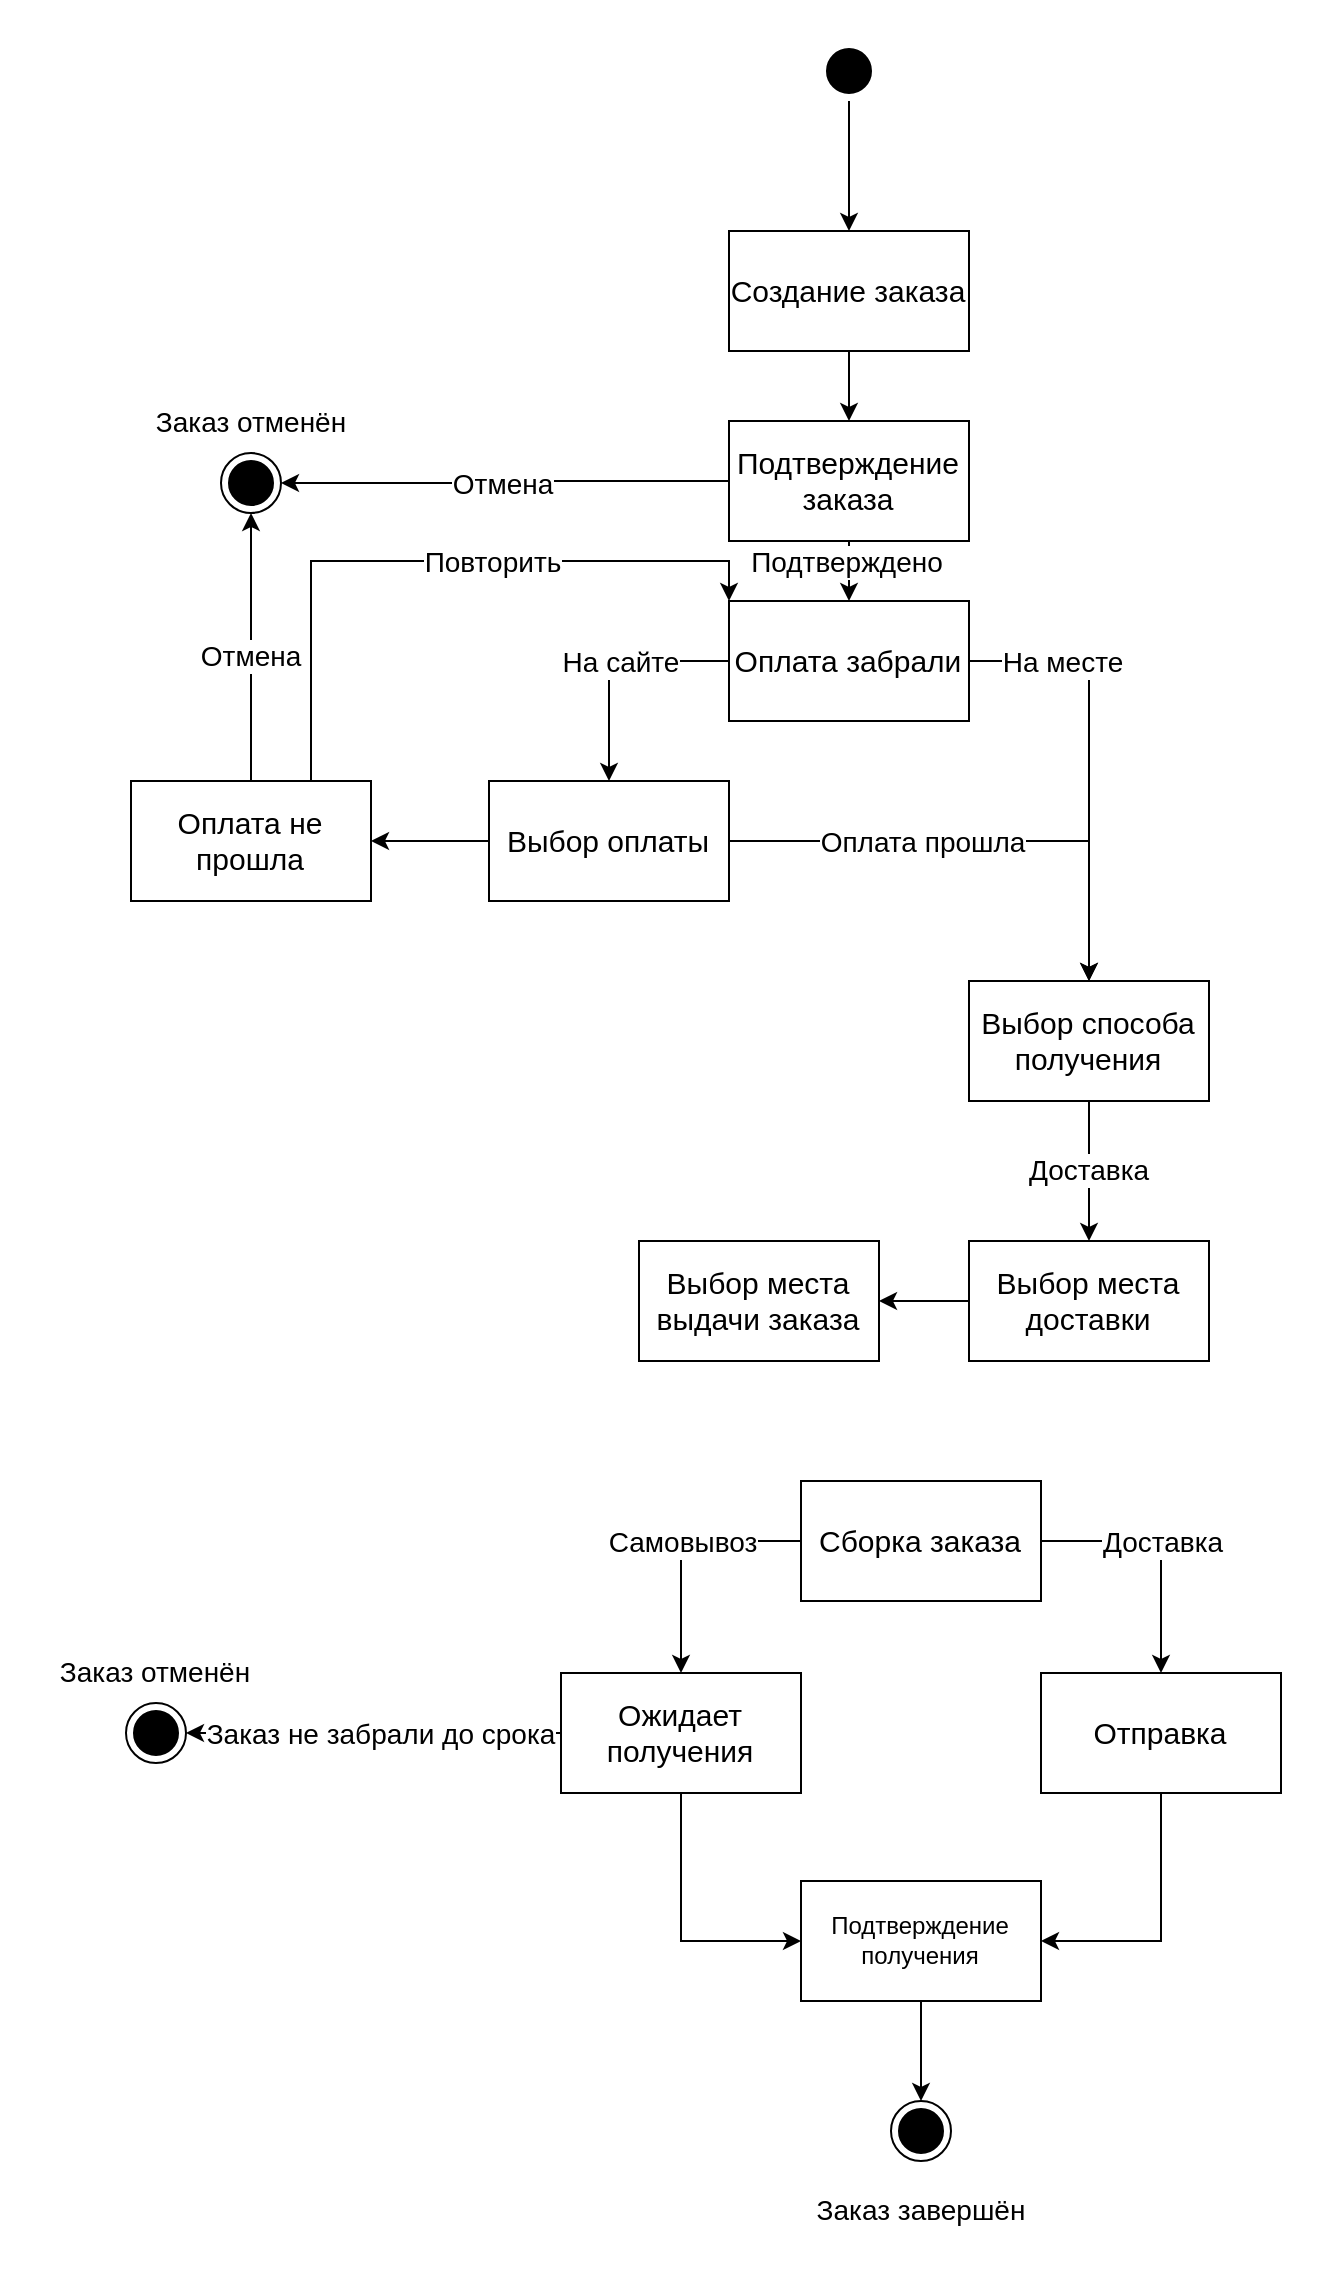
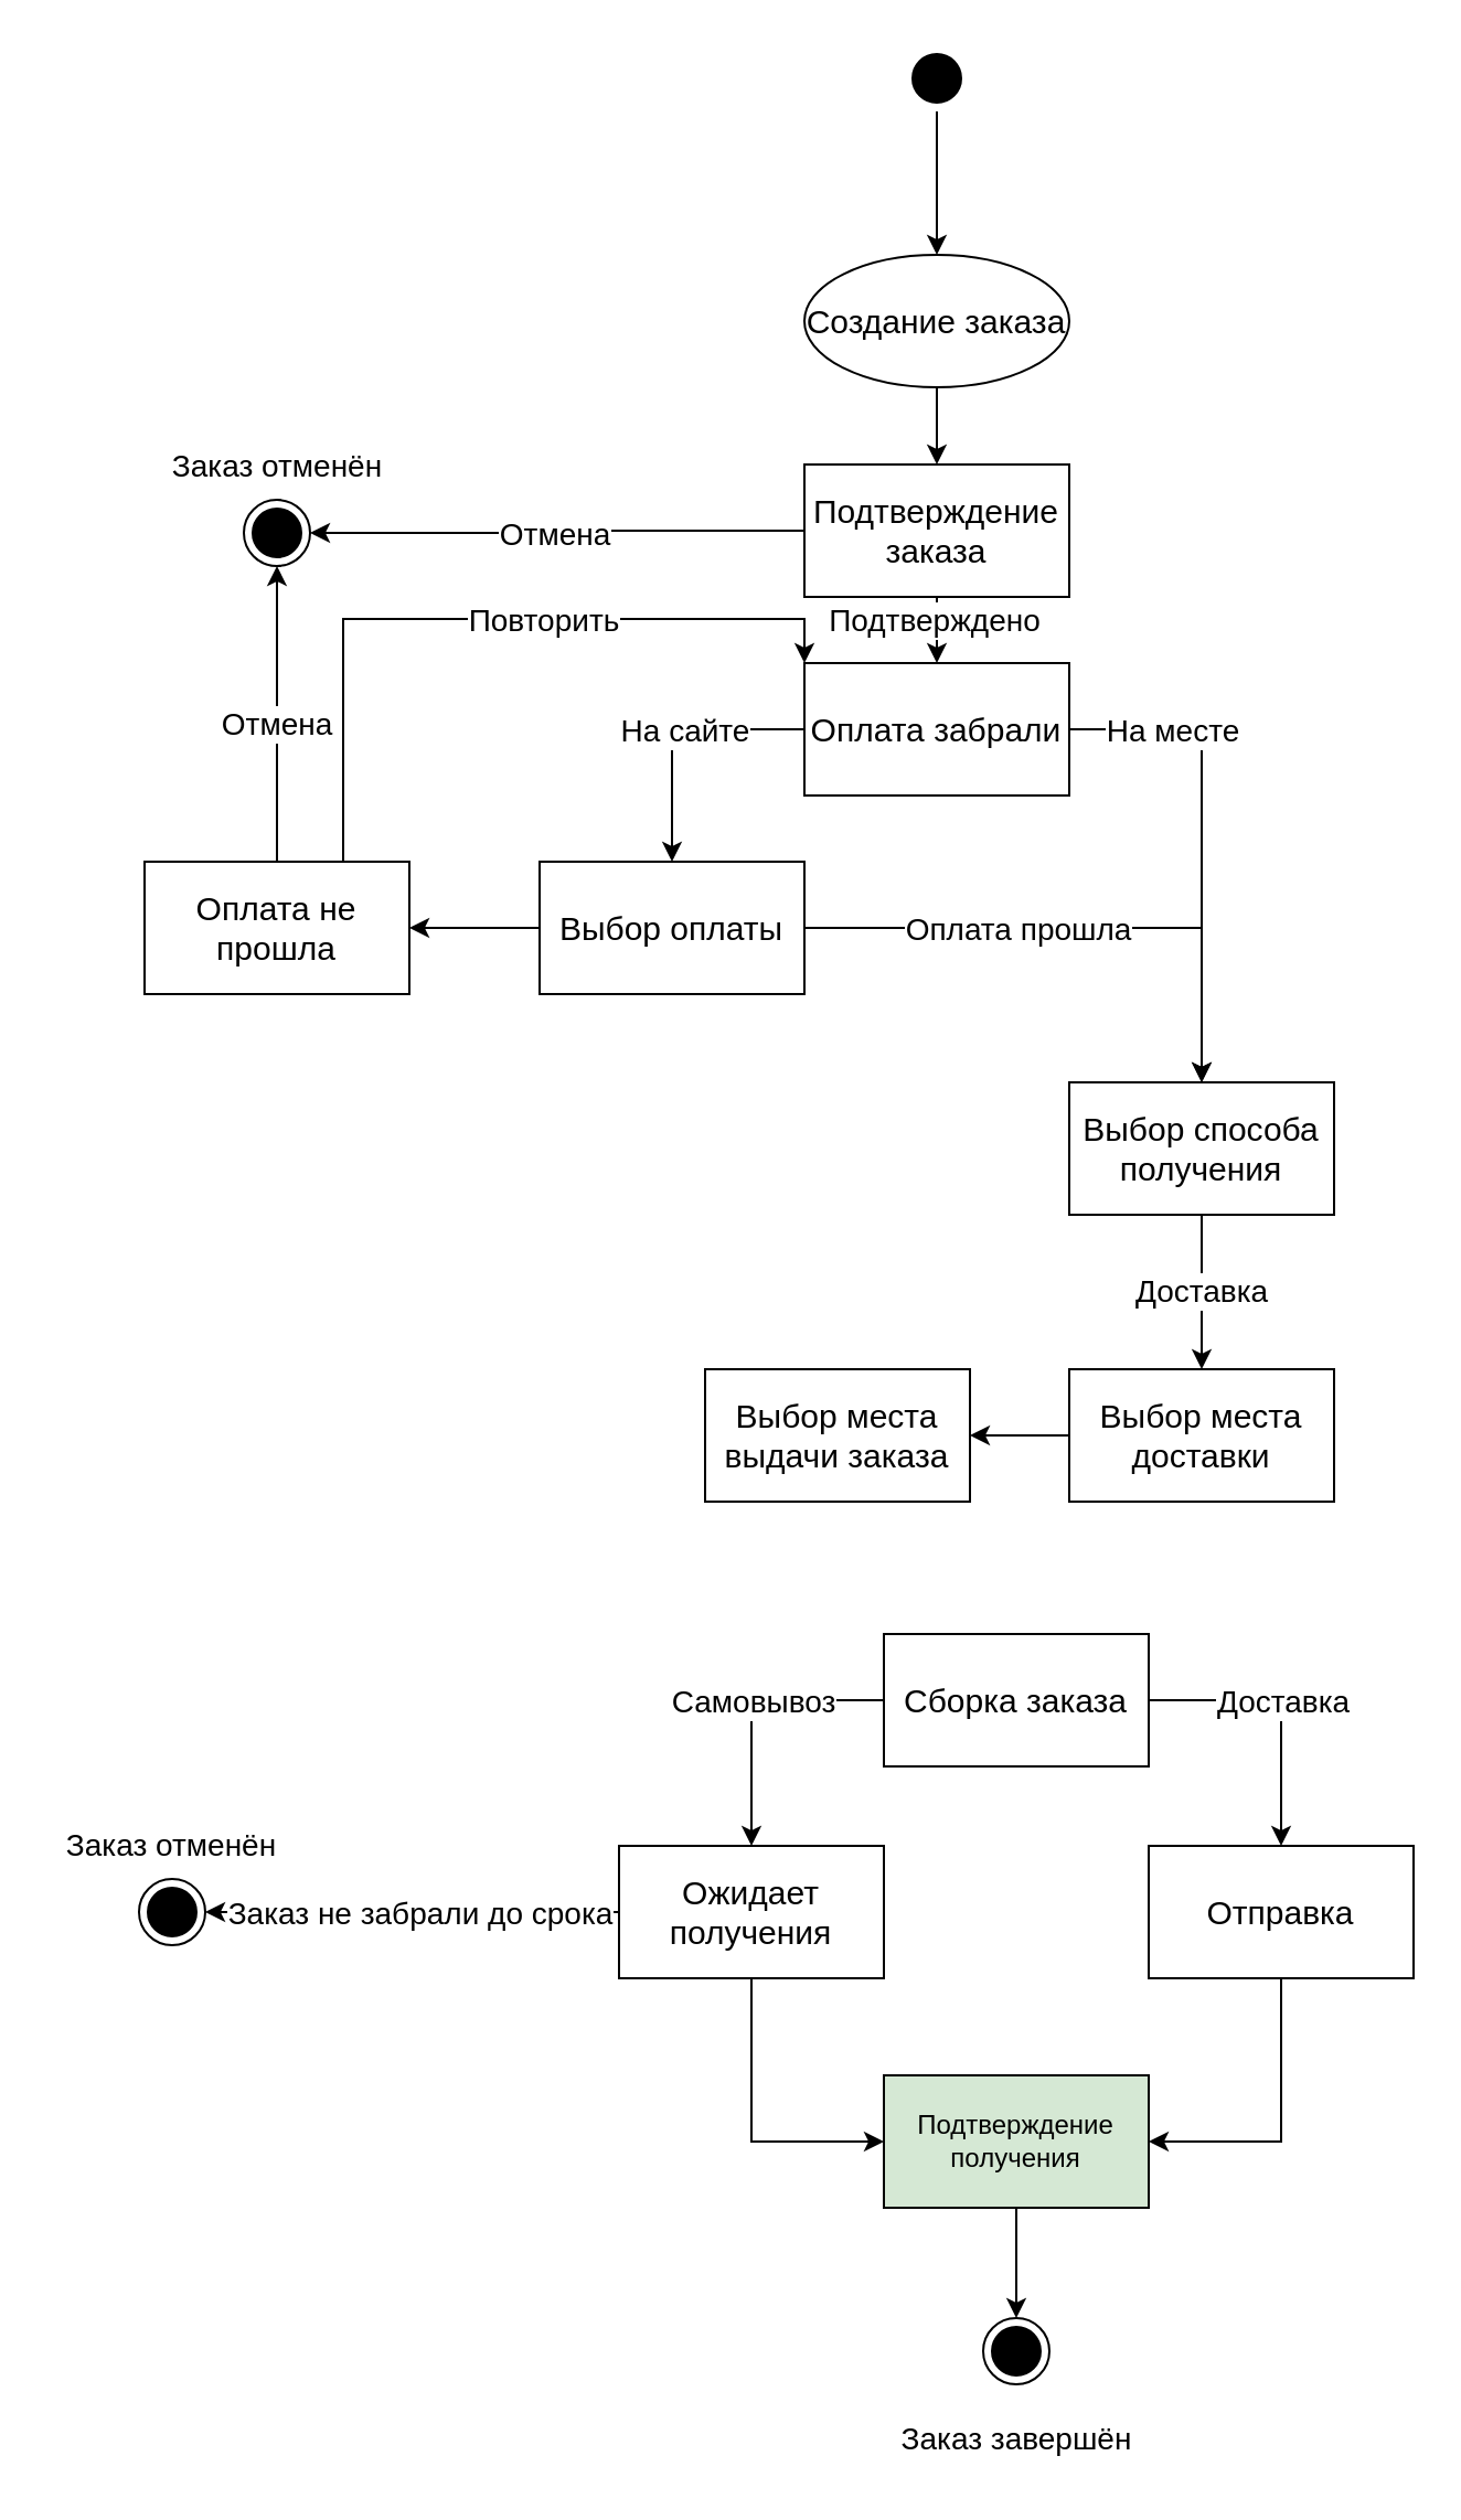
- <mxCell id="6" value="Создание заказа" style="whiteSpace=wrap;html=1;fillColor=none;fontSize=15;" parent="1" vertex="1"><mxGeometry x="364" y="115" width="120" height="60" as="geometry" /></mxCell>
+ <mxCell id="6" value="Создание заказа" style="ellipse;whiteSpace=wrap;html=1;fillColor=none;fontSize=15;" parent="1" vertex="1"><mxGeometry x="364" y="115" width="120" height="60" as="geometry" /></mxCell>
- <mxCell id="48" value="Подтверждение получения" style="rounded=0;whiteSpace=wrap;html=1;" vertex="1" parent="1"><mxGeometry x="400" y="940" width="120" height="60" as="geometry" /></mxCell>
+ <mxCell id="48" value="Подтверждение получения" style="rounded=0;whiteSpace=wrap;html=1;fillColor=#d5e8d4;" vertex="1" parent="1"><mxGeometry x="400" y="940" width="120" height="60" as="geometry" /></mxCell>
